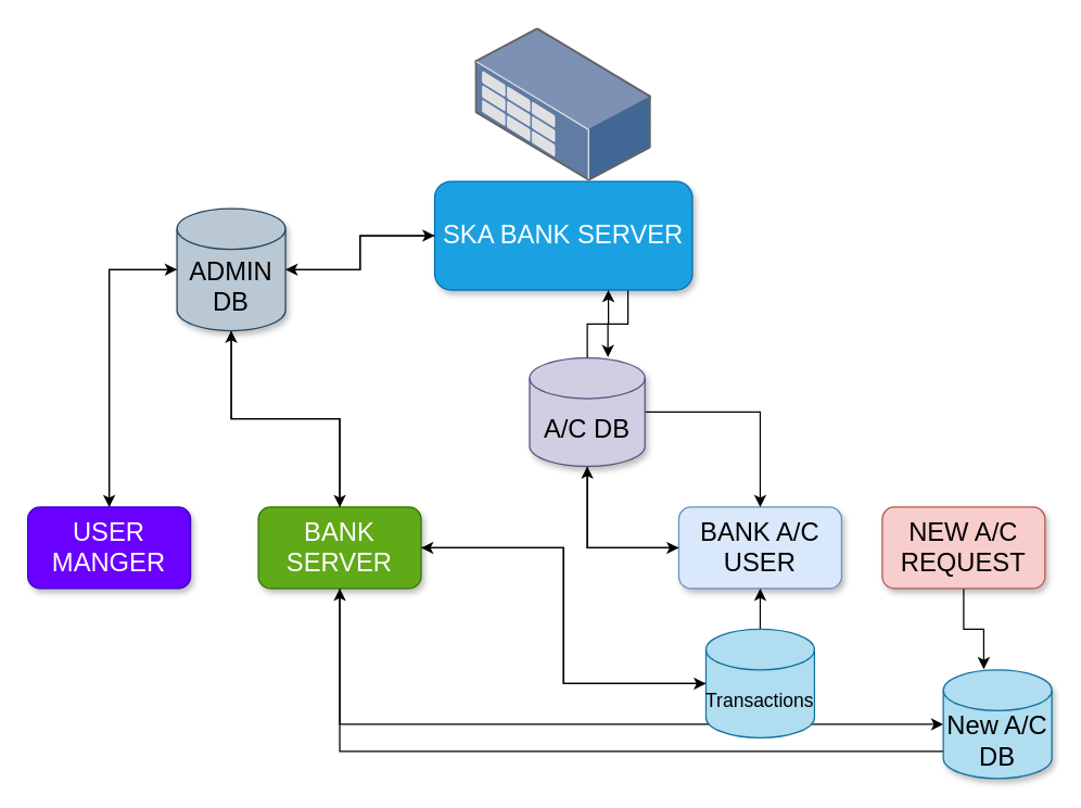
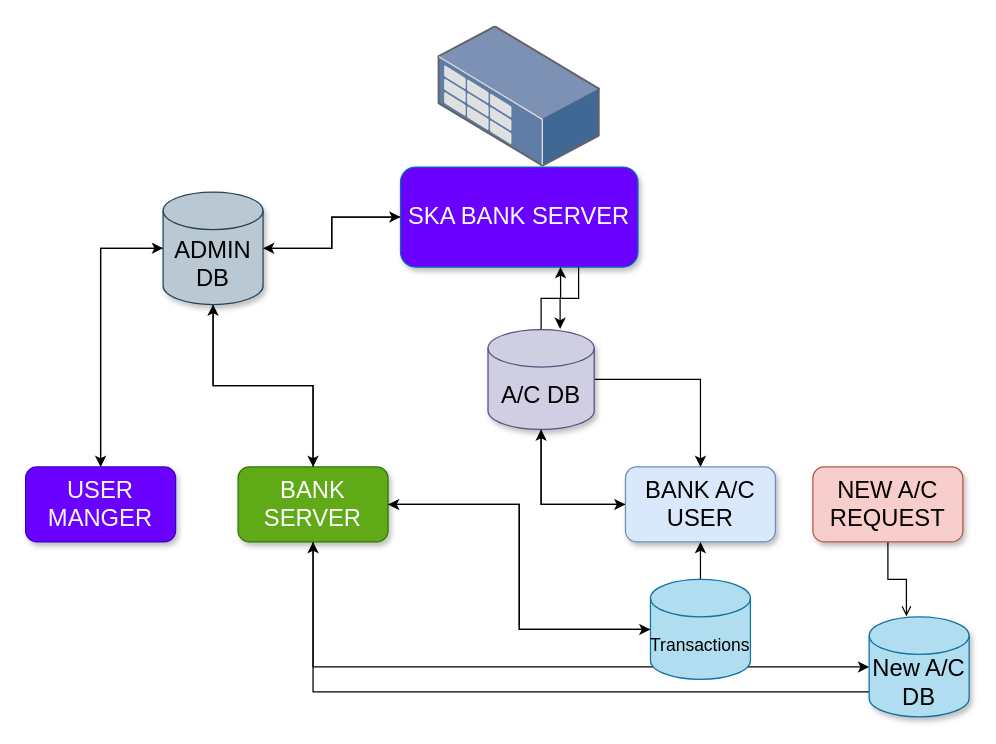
- <mxCell id="4" value="&lt;font style=&quot;font-size: 19px;&quot;&gt;SKA BANK SERVER&lt;/font&gt;" style="rounded=1;whiteSpace=wrap;html=1;shadow=1;glass=0;fillColor=#1ba1e2;strokeColor=#006EAF;fontColor=#ffffff;" parent="1" vertex="1"><mxGeometry x="320" y="133" width="190" height="80" as="geometry" /></mxCell>
+ <mxCell id="4" value="&lt;font style=&quot;font-size: 19px;&quot;&gt;SKA BANK SERVER&lt;/font&gt;" style="rounded=1;whiteSpace=wrap;html=1;shadow=1;glass=0;fillColor=#6a00ff;strokeColor=#006EAF;fontColor=#ffffff;" parent="1" vertex="1"><mxGeometry x="320" y="133" width="190" height="80" as="geometry" /></mxCell>
- <mxCell id="14" style="edgeStyle=orthogonalEdgeStyle;rounded=0;orthogonalLoop=1;jettySize=auto;html=1;exitX=0.5;exitY=1;exitDx=0;exitDy=0;entryX=0.373;entryY=-0.006;entryDx=0;entryDy=0;entryPerimeter=0;fontSize=19;" parent="1" source="15" target="24" edge="1"><mxGeometry relative="1" as="geometry" /></mxCell>
+ <mxCell id="14" style="edgeStyle=orthogonalEdgeStyle;rounded=0;orthogonalLoop=1;jettySize=auto;html=1;exitX=0.5;exitY=1;exitDx=0;exitDy=0;entryX=0.373;entryY=-0.006;entryDx=0;entryDy=0;entryPerimeter=0;fontSize=19;endArrow=open;" parent="1" source="15" target="24" edge="1"><mxGeometry relative="1" as="geometry" /></mxCell>
